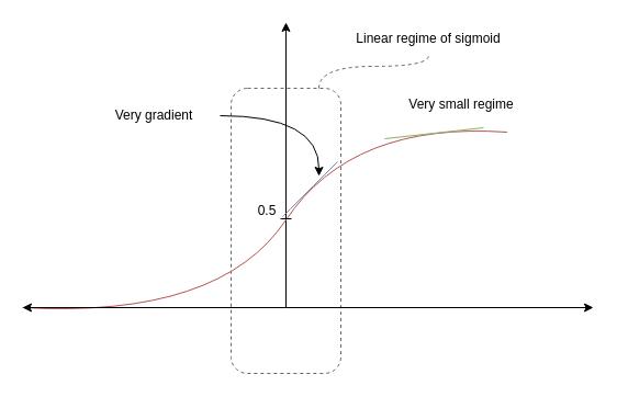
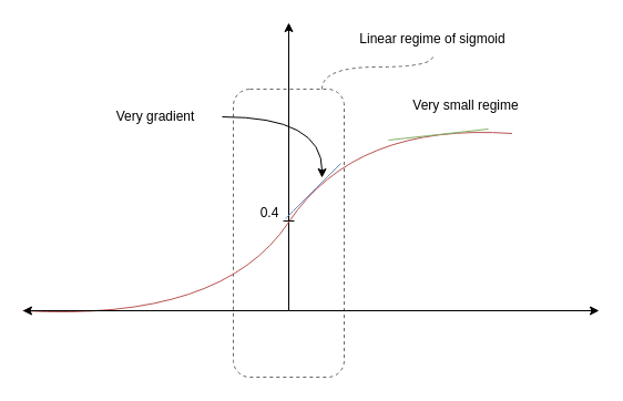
- <mxCell id="8" value="0.5" style="text;html=1;strokeColor=none;fillColor=none;align=center;verticalAlign=middle;whiteSpace=wrap;rounded=0;" vertex="1" parent="1"><mxGeometry x="223" y="177" width="40" height="30" as="geometry" /></mxCell>
+ <mxCell id="8" value="0.4" style="text;html=1;strokeColor=none;fillColor=none;align=center;verticalAlign=middle;whiteSpace=wrap;rounded=0;" vertex="1" parent="1"><mxGeometry x="223" y="177" width="40" height="30" as="geometry" /></mxCell>
